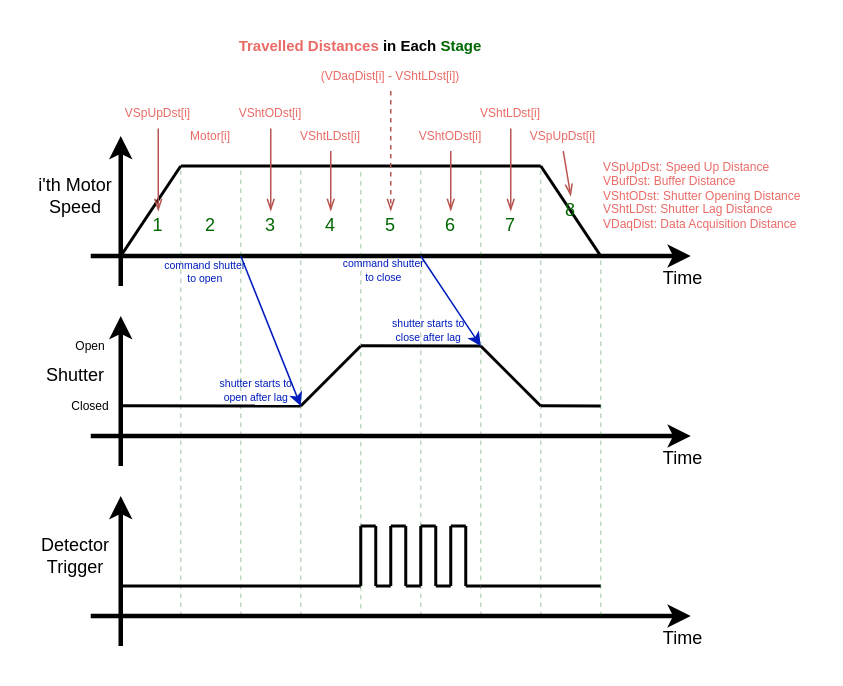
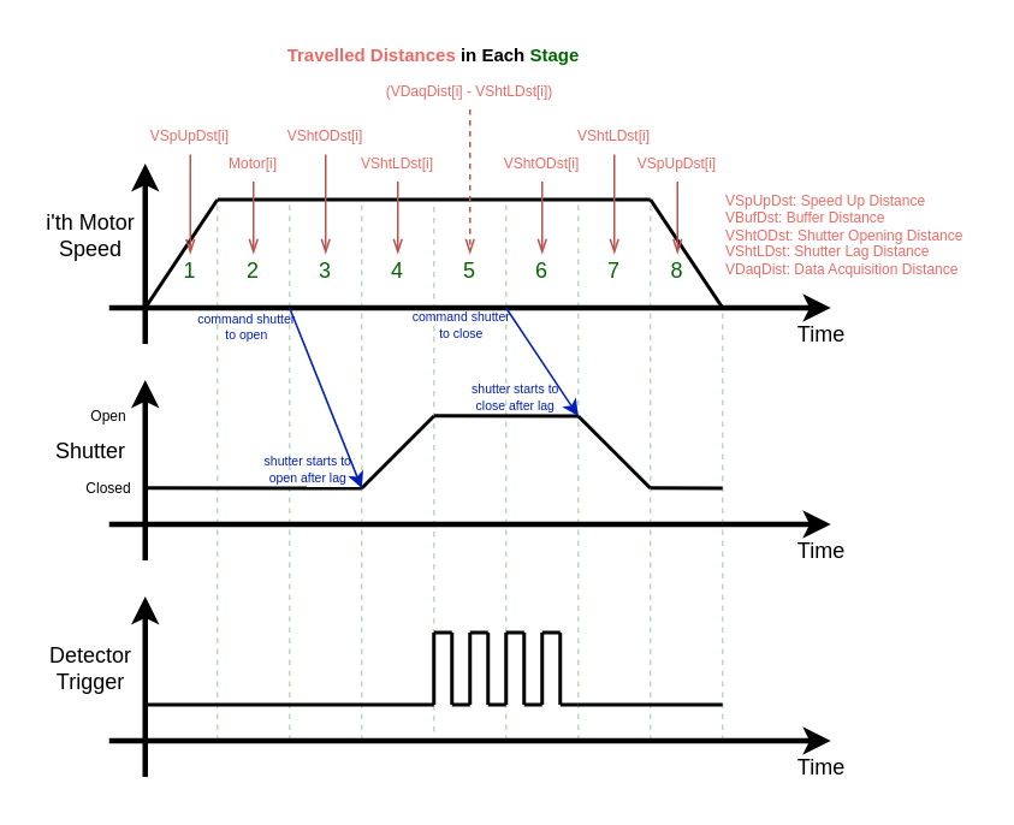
+ <mxCell id="27" style="rounded=0;orthogonalLoop=1;jettySize=auto;html=1;exitX=0.5;exitY=1;exitDx=0;exitDy=0;entryX=0.5;entryY=0;entryDx=0;entryDy=0;fontSize=8;endArrow=openThin;endFill=0;fontColor=#EA6B66;fillColor=#f8cecc;strokeColor=#b85450;" edge="1" source="26" parent="1" target="8"><mxGeometry relative="1" as="geometry"><mxPoint x="155" y="175" as="targetPoint" /></mxGeometry></mxCell>
- <mxCell id="21" value="8" style="text;html=1;strokeColor=none;fillColor=none;align=center;verticalAlign=middle;whiteSpace=wrap;rounded=0;fontColor=#006600;" vertex="1" parent="1"><mxGeometry x="370" y="130" width="20" height="20" as="geometry" /></mxCell>
+ <mxCell id="21" value="8" style="text;html=1;strokeColor=none;fillColor=none;align=center;verticalAlign=middle;whiteSpace=wrap;rounded=0;fontColor=#006600;" vertex="1" parent="1"><mxGeometry x="365" y="140" width="20" height="20" as="geometry" /></mxCell>
